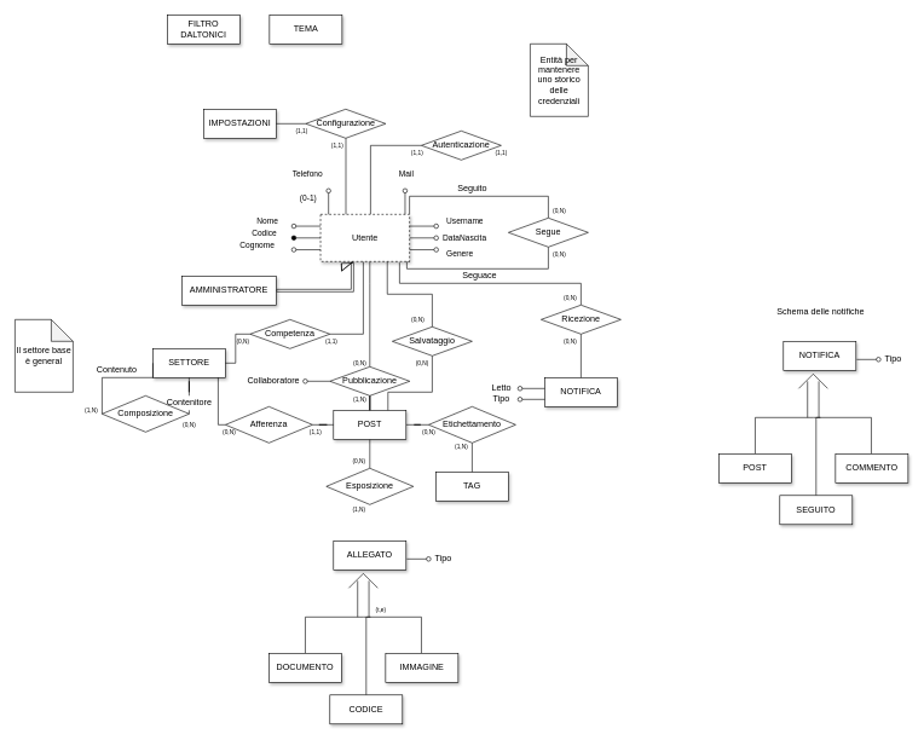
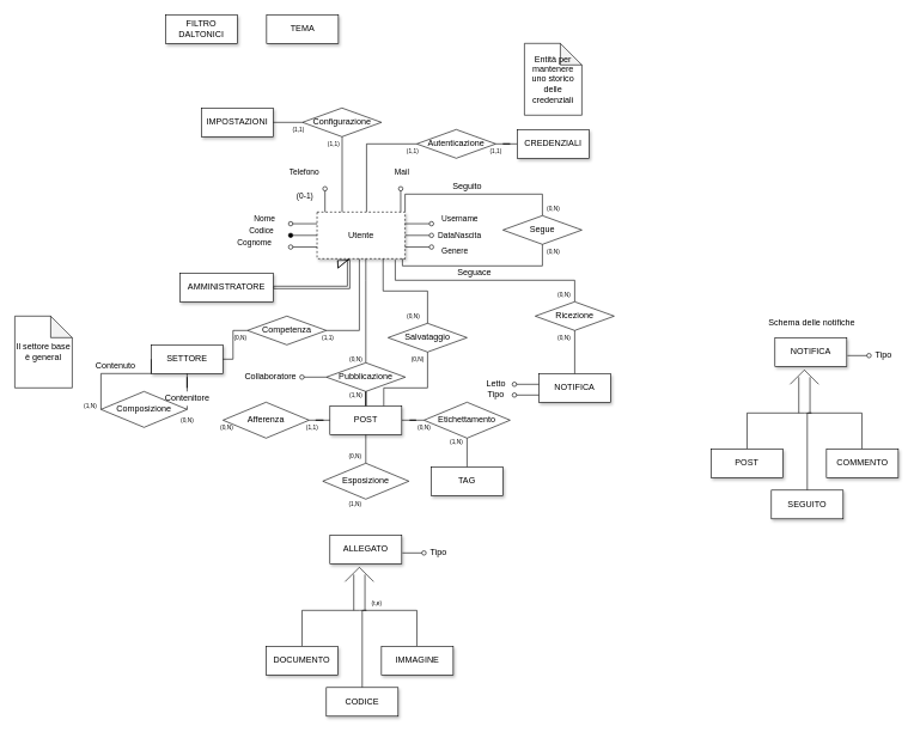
+ <mxCell id="36" style="edgeStyle=orthogonalEdgeStyle;rounded=0;orthogonalLoop=1;jettySize=auto;html=1;startArrow=none;startFill=0;endArrow=none;endFill=0;" edge="1" parent="1" source="37" target="40"><mxGeometry relative="1" as="geometry" /></mxCell>
+ <mxCell id="37" value="CREDENZIALI" style="whiteSpace=wrap;html=1;align=center;shadow=1;" vertex="1" parent="1"><mxGeometry x="720" y="180" width="100" height="40" as="geometry" /></mxCell>
- <mxCell id="83" value="Schema delle notifiche" style="text;html=1;align=center;verticalAlign=middle;resizable=0;points=[];autosize=1;strokeColor=none;fillColor=none;" vertex="1" parent="1"><mxGeometry x="1060" y="420" width="140" height="20" as="geometry" /></mxCell>
+ <mxCell id="83" value="Schema delle notifiche" style="text;html=1;align=center;verticalAlign=middle;resizable=0;points=[];autosize=1;strokeColor=none;fillColor=none;" vertex="1" parent="1"><mxGeometry x="1060" y="440" width="140" height="20" as="geometry" /></mxCell>
- <mxCell id="11" style="edgeStyle=orthogonalEdgeStyle;rounded=0;orthogonalLoop=1;jettySize=auto;html=1;endArrow=none;endFill=0;" edge="1" parent="1" source="12" target="7"><mxGeometry relative="1" as="geometry"><Array as="points"><mxPoint x="300" y="585" /></Array></mxGeometry></mxCell>
